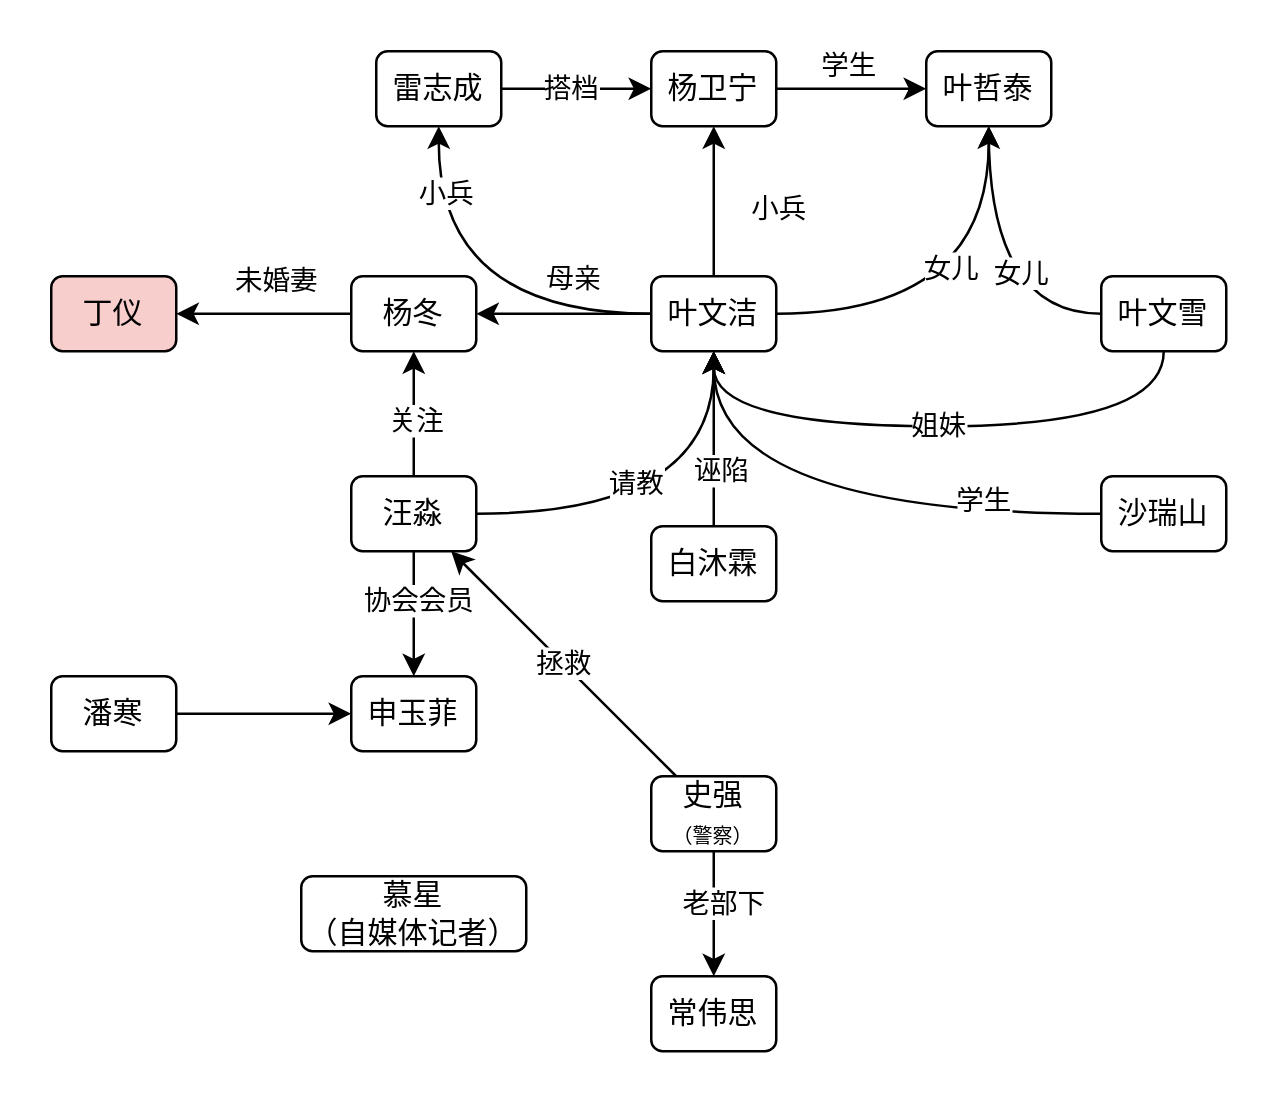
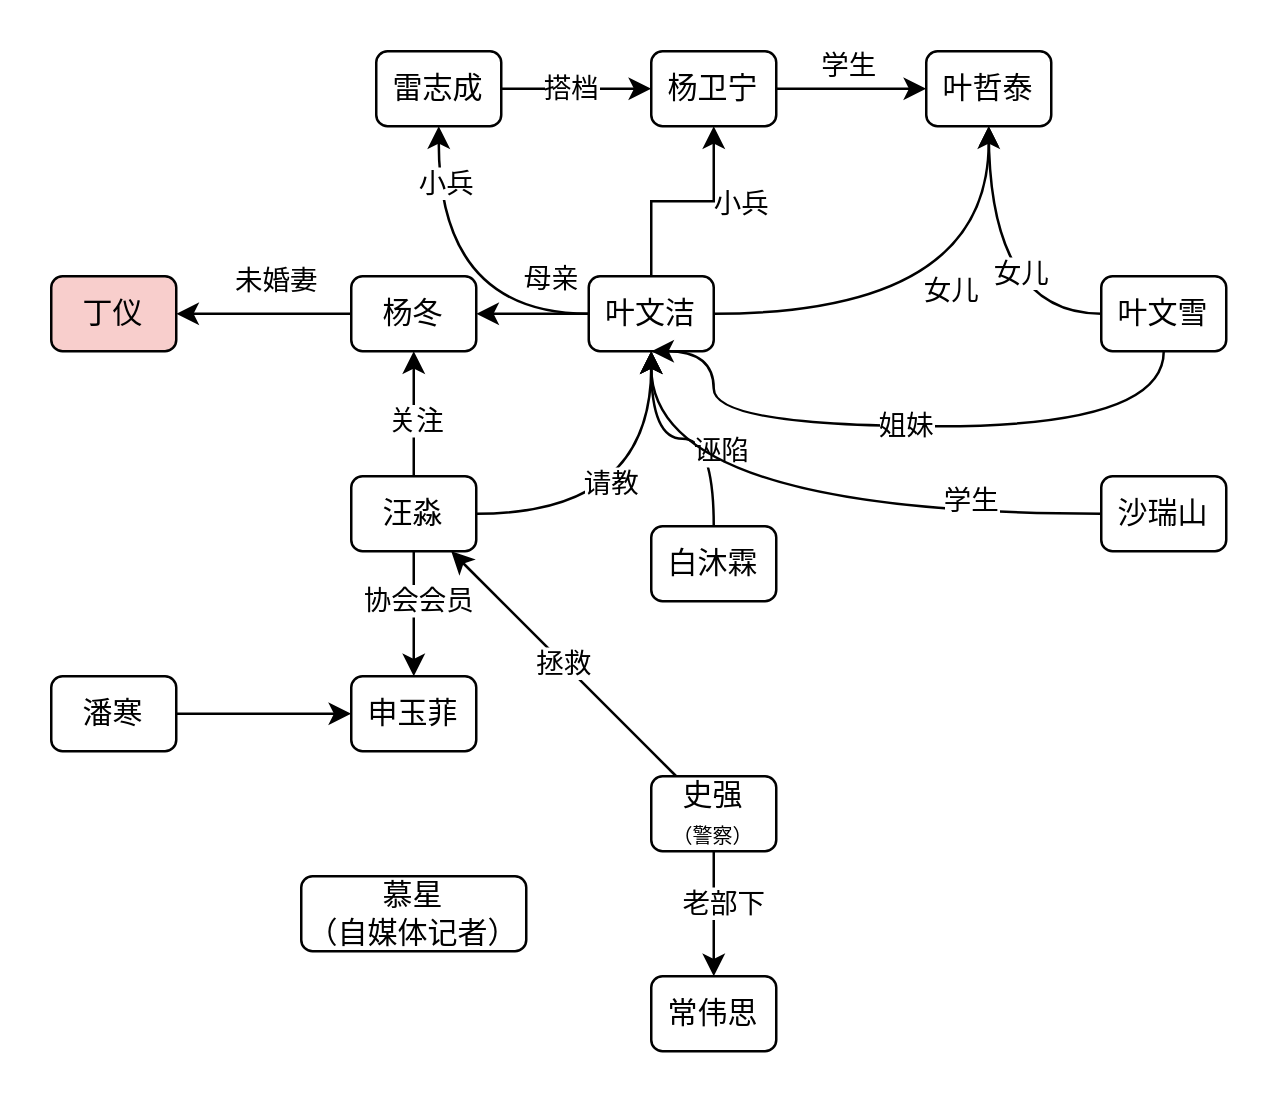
- <mxCell id="13" value="叶文洁" style="rounded=1;whiteSpace=wrap;html=1;" vertex="1" parent="1"><mxGeometry x="260" y="110" width="50" height="30" as="geometry" /></mxCell>
+ <mxCell id="13" value="叶文洁" style="rounded=1;whiteSpace=wrap;html=1;" vertex="1" parent="1"><mxGeometry x="235" y="110" width="50" height="30" as="geometry" /></mxCell>
